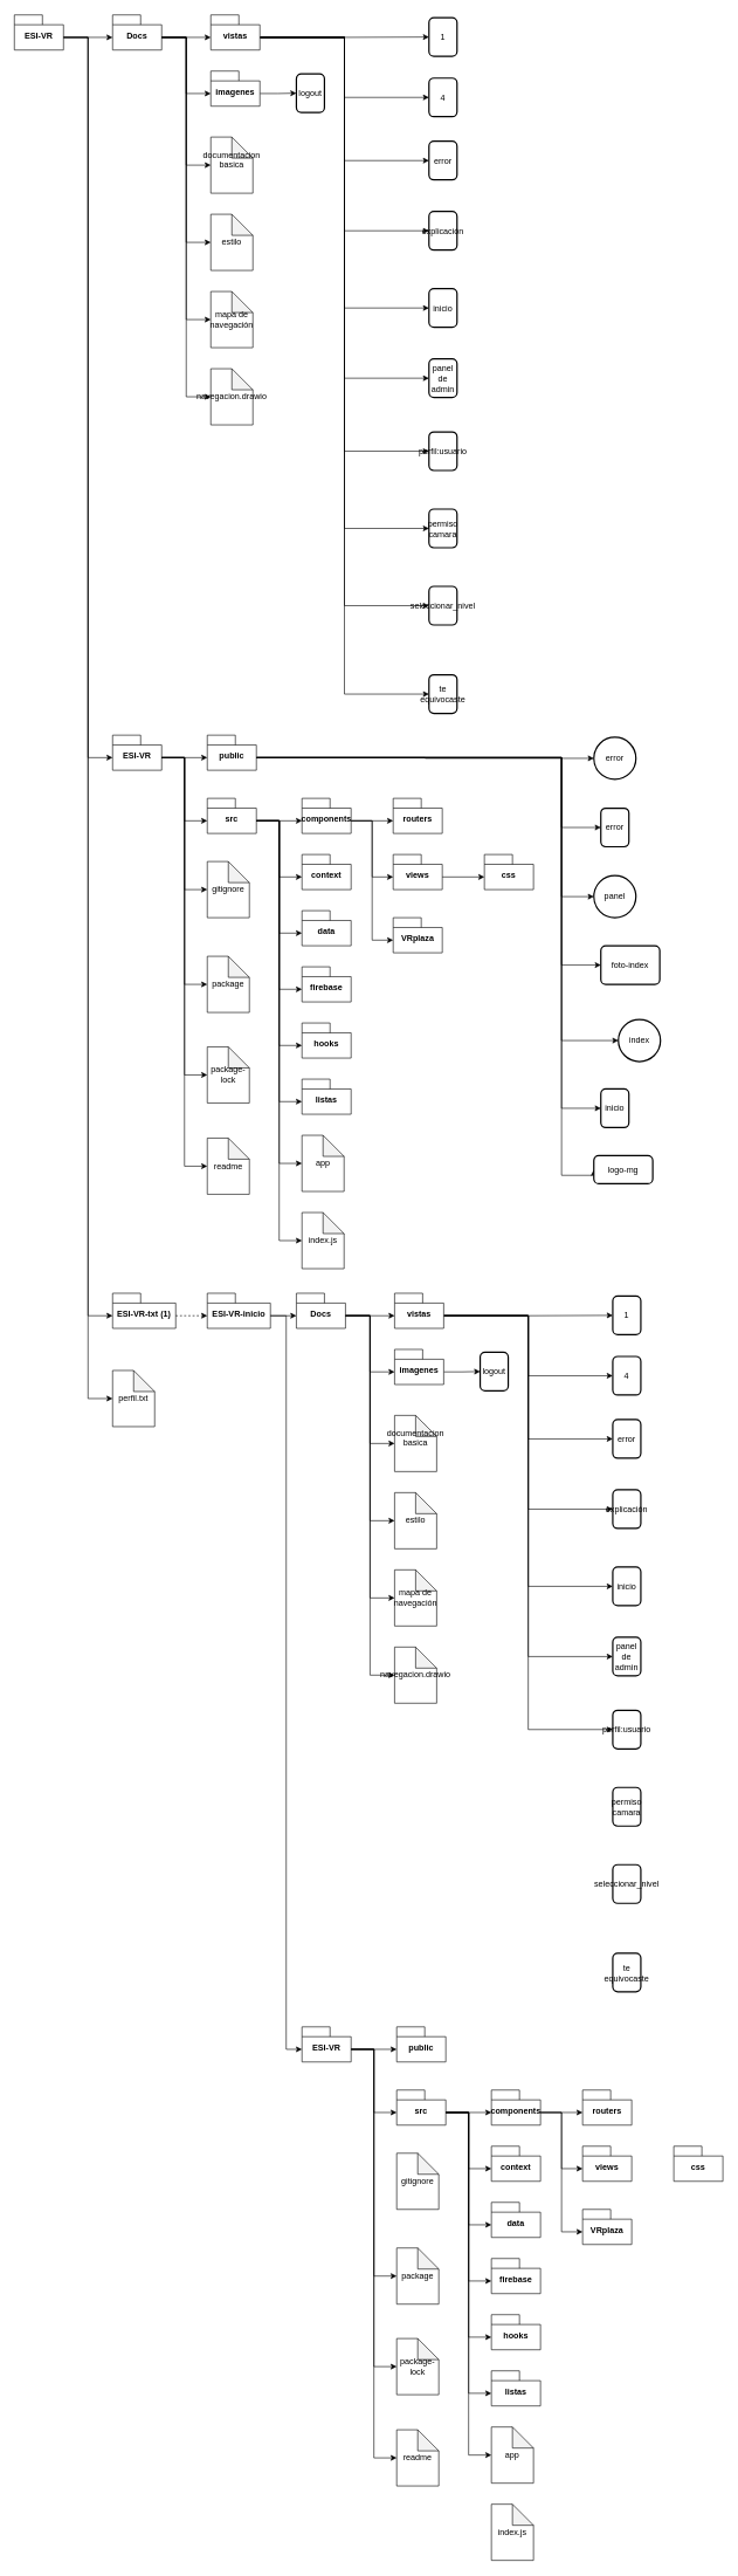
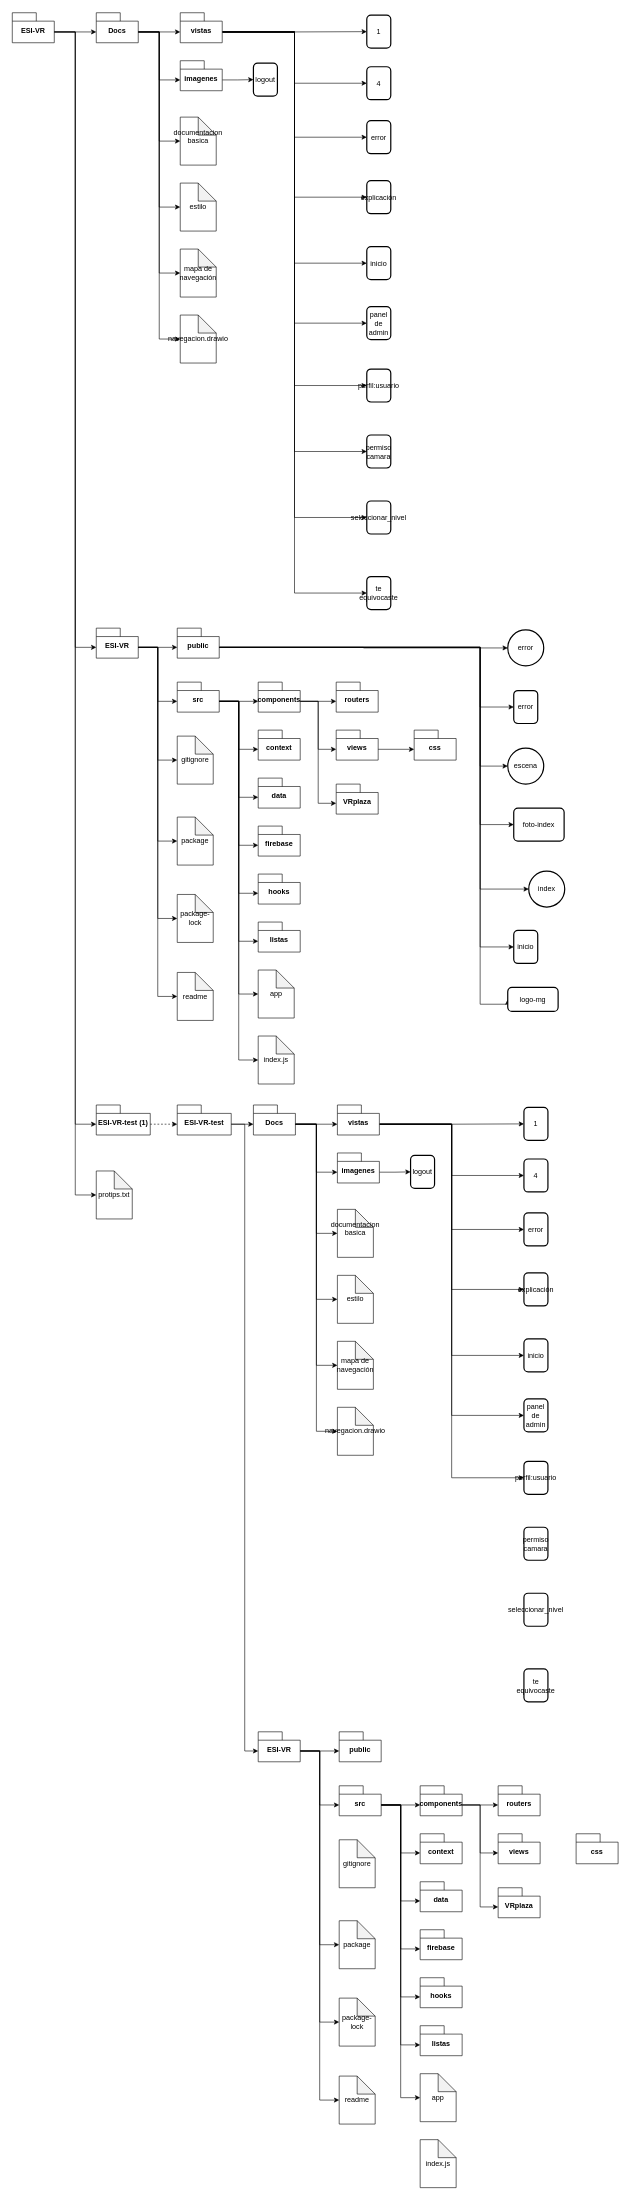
- <mxCell id="158" value="panel" style="strokeWidth=2;html=1;shape=mxgraph.flowchart.start_2;whiteSpace=wrap;" vertex="1" parent="1"><mxGeometry x="846" y="1246" width="60" height="60" as="geometry" /></mxCell>
+ <mxCell id="158" value="escena" style="strokeWidth=2;html=1;shape=mxgraph.flowchart.start_2;whiteSpace=wrap;" vertex="1" parent="1"><mxGeometry x="846" y="1246" width="60" height="60" as="geometry" /></mxCell>
- <mxCell id="5" value="ESI-VR-txt (1)" style="shape=folder;fontStyle=1;spacingTop=10;tabWidth=40;tabHeight=14;tabPosition=left;html=1;whiteSpace=wrap;" vertex="1" parent="1"><mxGeometry x="160" y="1841" width="90" height="50" as="geometry" /></mxCell>
+ <mxCell id="5" value="ESI-VR-test (1)" style="shape=folder;fontStyle=1;spacingTop=10;tabWidth=40;tabHeight=14;tabPosition=left;html=1;whiteSpace=wrap;" vertex="1" parent="1"><mxGeometry x="160" y="1841" width="90" height="50" as="geometry" /></mxCell>
- <mxCell id="85" value="ESI-VR-inicio" style="shape=folder;fontStyle=1;spacingTop=10;tabWidth=40;tabHeight=14;tabPosition=left;html=1;whiteSpace=wrap;" vertex="1" parent="1"><mxGeometry x="295" y="1841" width="90" height="50" as="geometry" /></mxCell>
+ <mxCell id="85" value="ESI-VR-test" style="shape=folder;fontStyle=1;spacingTop=10;tabWidth=40;tabHeight=14;tabPosition=left;html=1;whiteSpace=wrap;" vertex="1" parent="1"><mxGeometry x="295" y="1841" width="90" height="50" as="geometry" /></mxCell>
- <mxCell id="19" value="perfil&lt;span style=&quot;background-color: transparent; color: light-dark(rgb(0, 0, 0), rgb(255, 255, 255));&quot;&gt;.txt&lt;/span&gt;" style="shape=note;whiteSpace=wrap;html=1;backgroundOutline=1;darkOpacity=0.05;" vertex="1" parent="1"><mxGeometry x="160" y="1951" width="60" height="80" as="geometry" /></mxCell>
+ <mxCell id="19" value="protips&lt;span style=&quot;background-color: transparent; color: light-dark(rgb(0, 0, 0), rgb(255, 255, 255));&quot;&gt;.txt&lt;/span&gt;" style="shape=note;whiteSpace=wrap;html=1;backgroundOutline=1;darkOpacity=0.05;" vertex="1" parent="1"><mxGeometry x="160" y="1951" width="60" height="80" as="geometry" /></mxCell>
